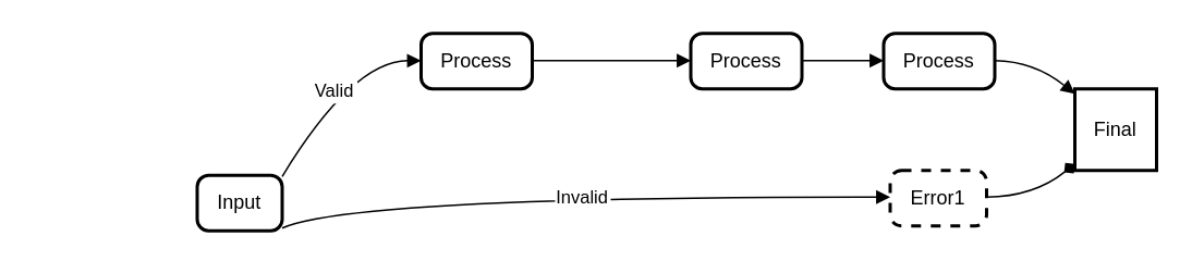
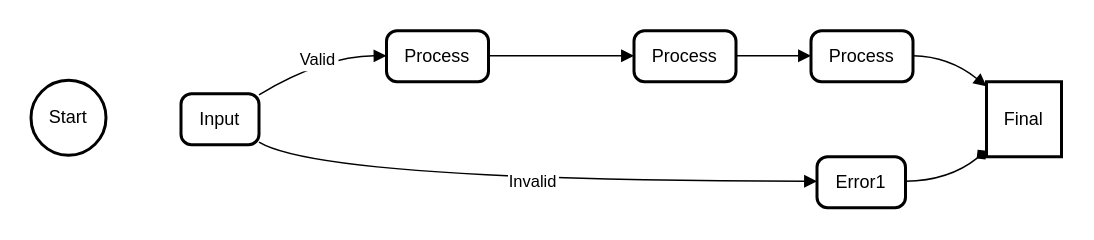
+ <mxCell id="2" value="Start" style="ellipse;aspect=fixed;strokeWidth=2;whiteSpace=wrap;" vertex="1" parent="1"><mxGeometry y="53" width="50" height="50" as="geometry" x="20" /></mxCell>
- <mxCell id="5" value="Error1" style="rounded=1;absoluteArcSize=1;arcSize=14;whiteSpace=wrap;strokeWidth=2;dashed=1;" vertex="1" parent="1"><mxGeometry x="544" y="104" width="59" height="34" as="geometry" /></mxCell>
+ <mxCell id="5" value="Error1" style="rounded=1;absoluteArcSize=1;arcSize=14;whiteSpace=wrap;strokeWidth=2;" vertex="1" parent="1"><mxGeometry x="544" y="104" width="59" height="34" as="geometry" /></mxCell>
- <mxCell id="3" value="Input" style="rounded=1;absoluteArcSize=1;arcSize=14;whiteSpace=wrap;strokeWidth=2;" vertex="1" parent="1"><mxGeometry x="120" y="107" width="52" height="34" as="geometry" /></mxCell>
+ <mxCell id="3" value="Input" style="rounded=1;absoluteArcSize=1;arcSize=14;whiteSpace=wrap;strokeWidth=2;" vertex="1" parent="1"><mxGeometry x="120" y="62" width="52" height="34" as="geometry" /></mxCell>
